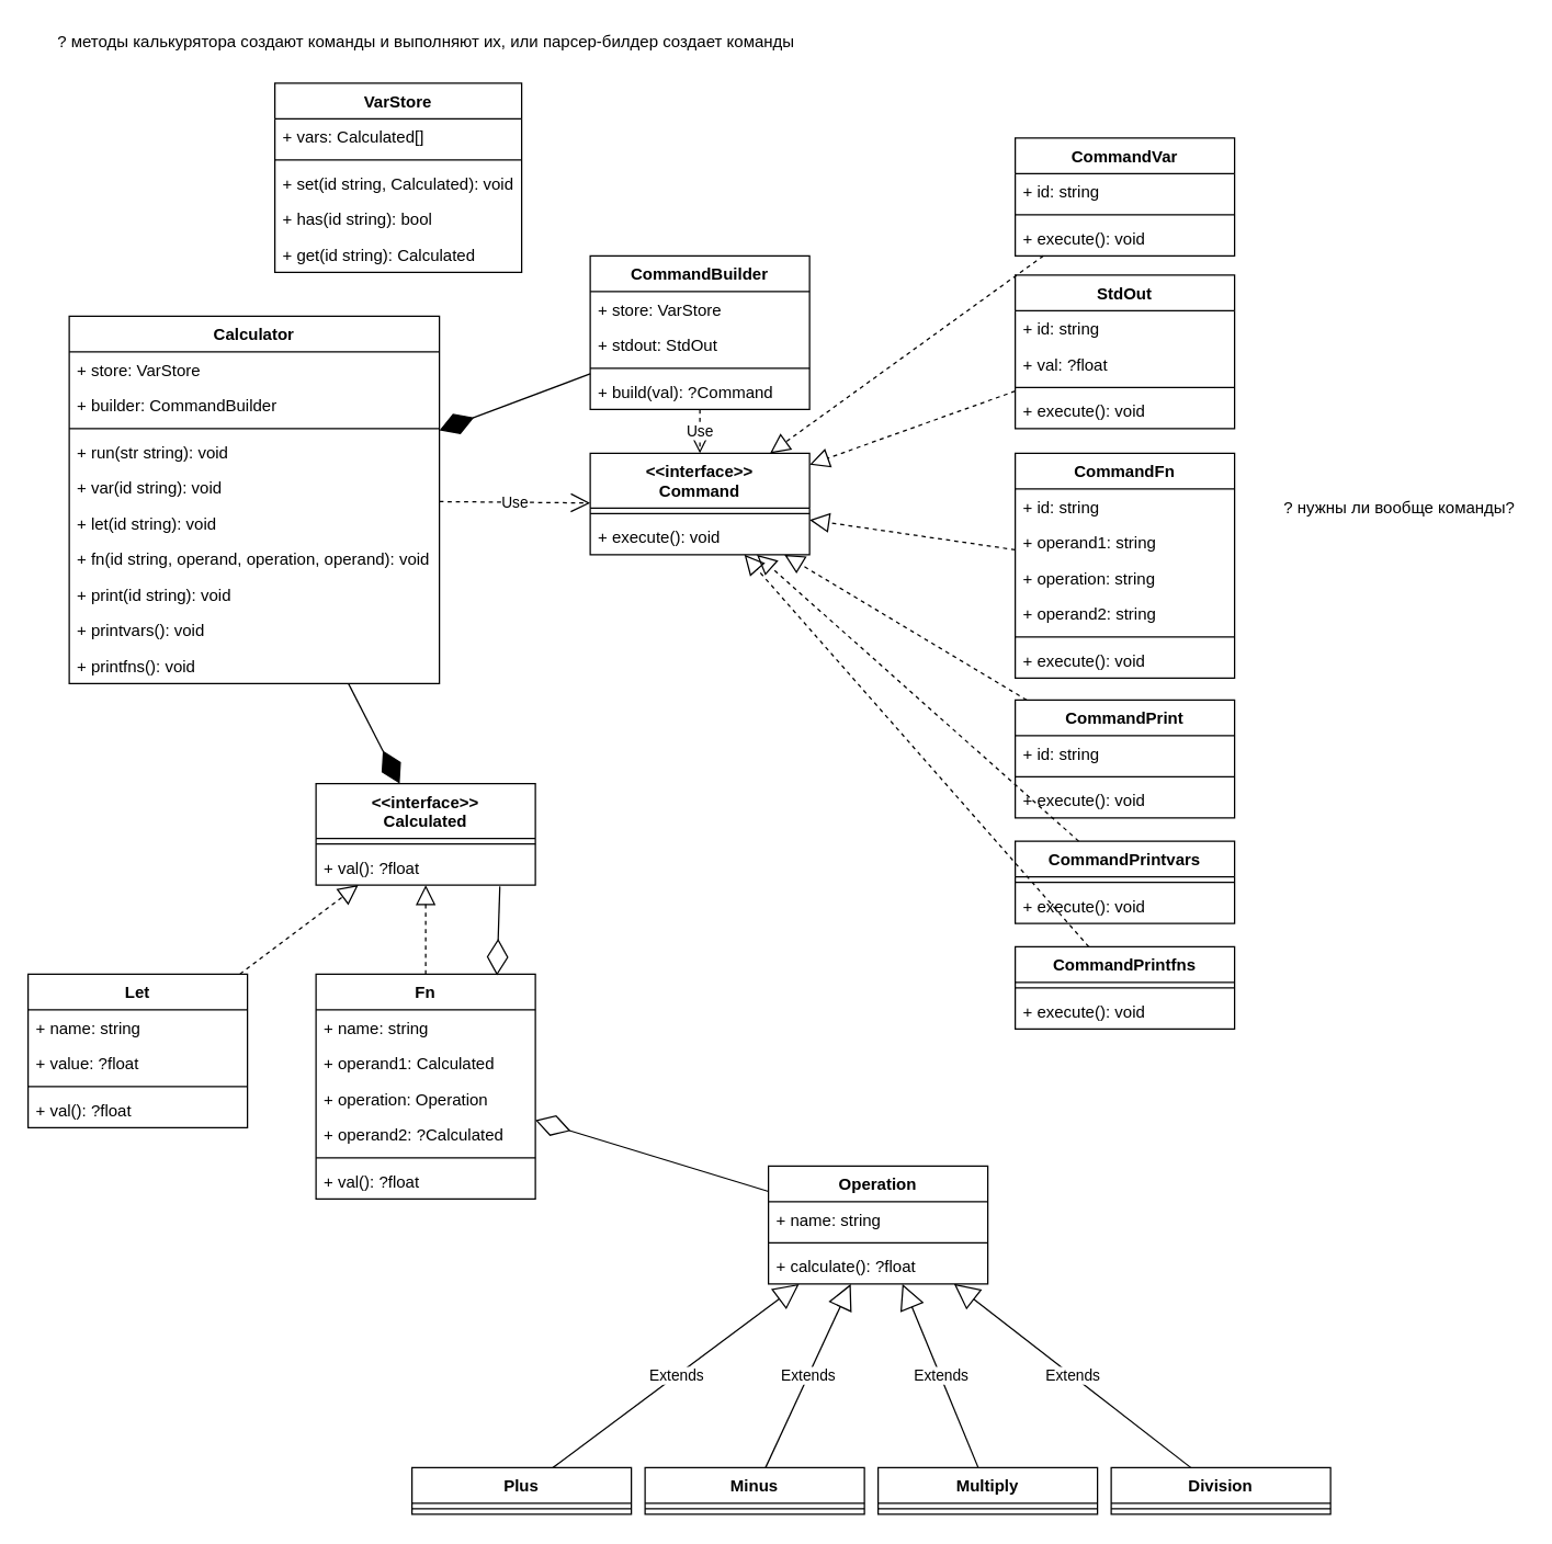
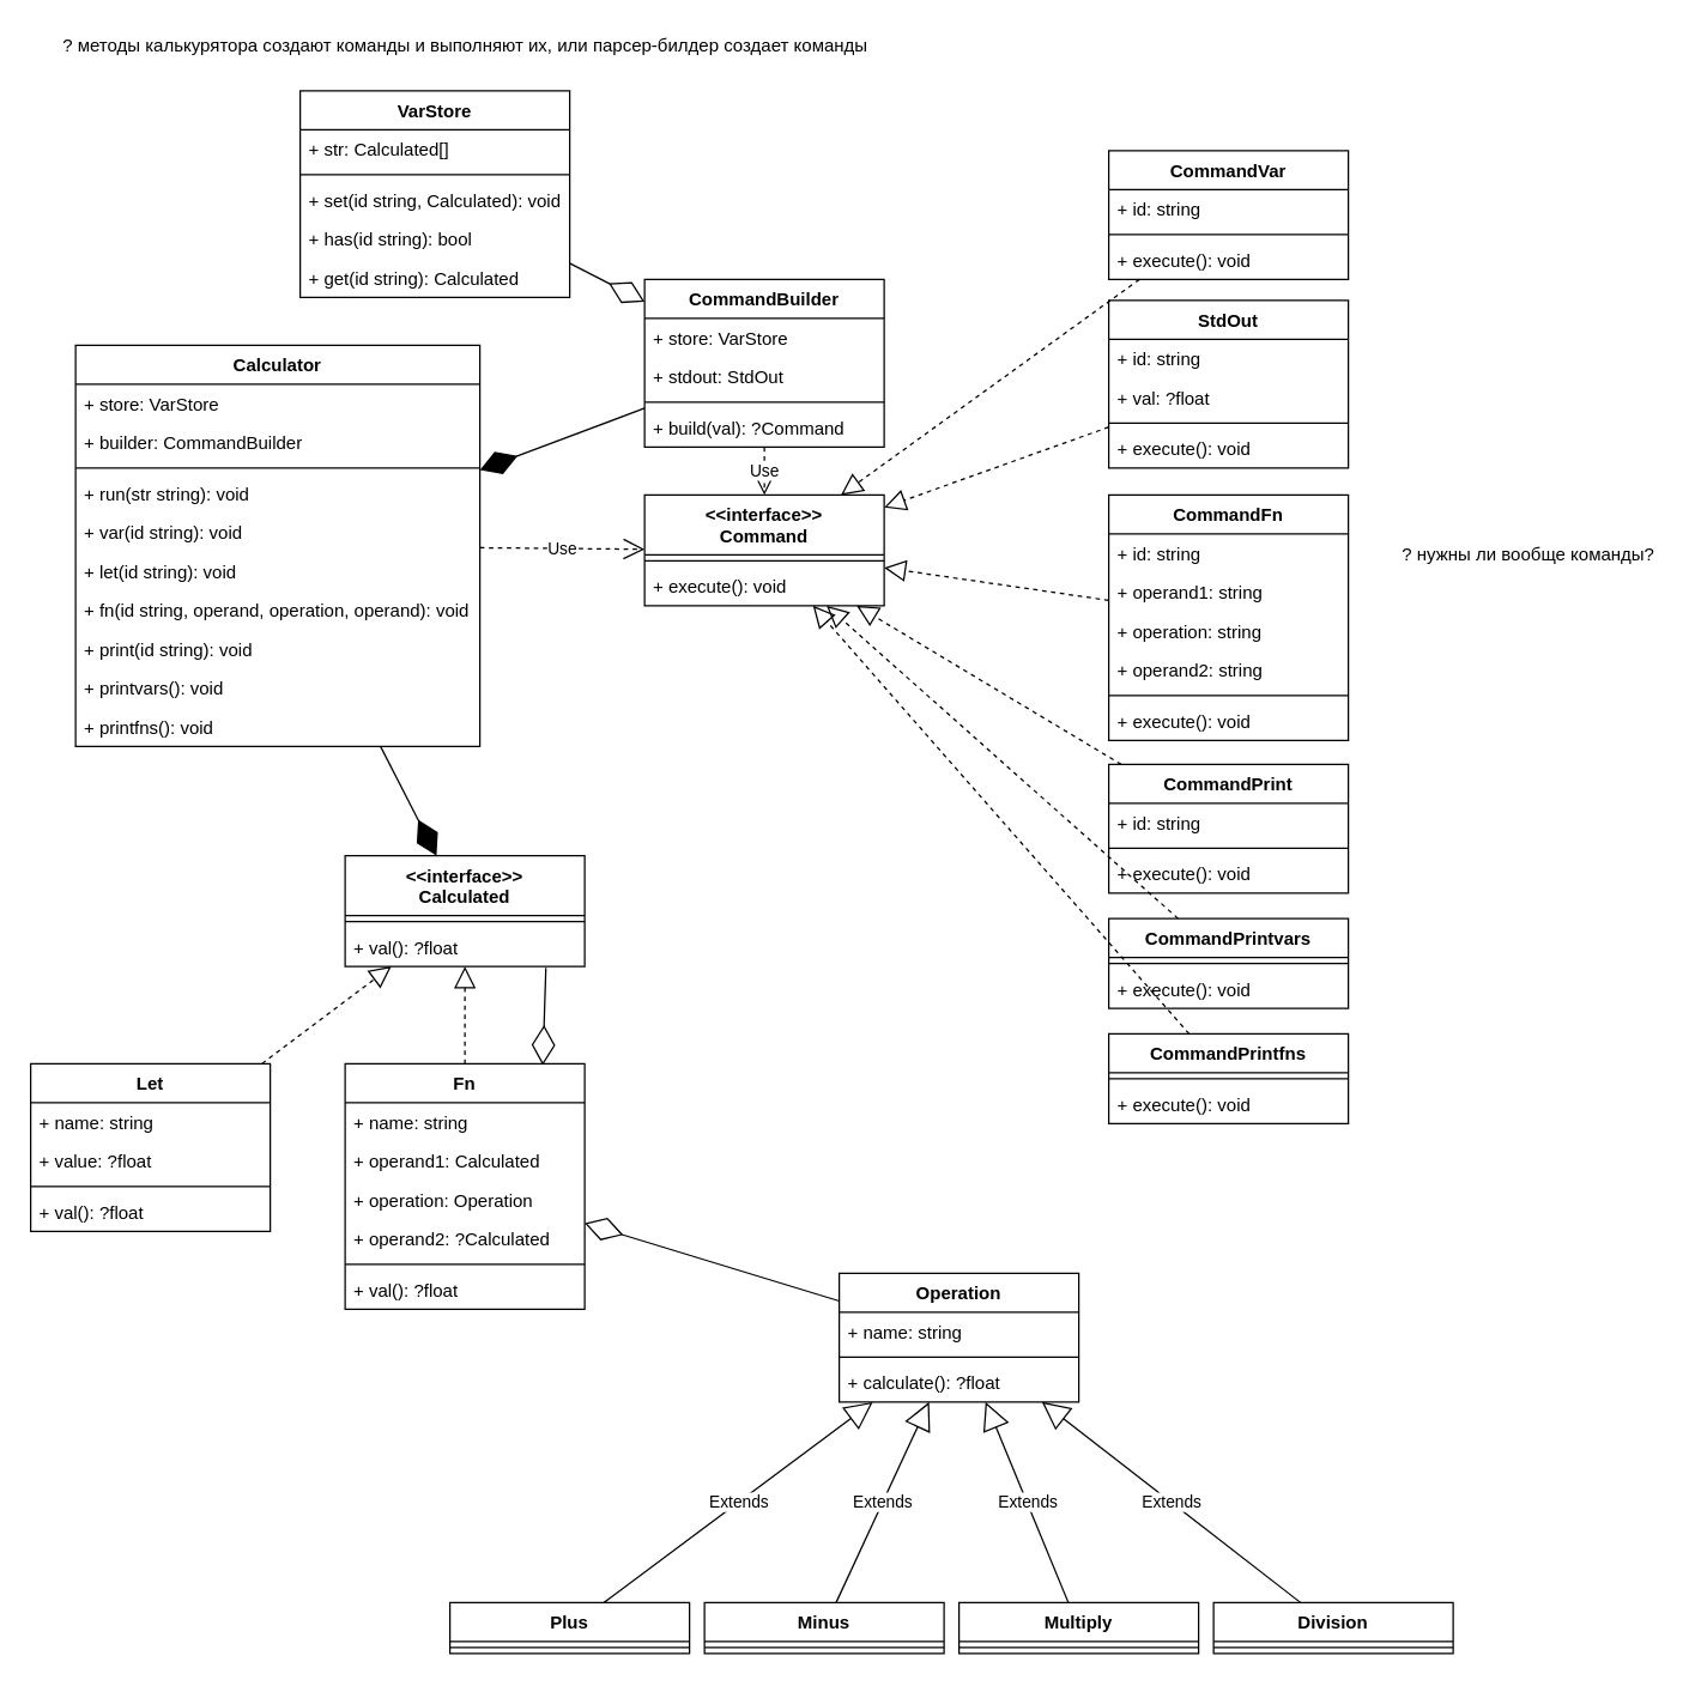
- <mxCell id="92" value="+ vars: Calculated[]" style="text;strokeColor=none;fillColor=none;align=left;verticalAlign=top;spacingLeft=4;spacingRight=4;overflow=hidden;rotatable=0;points=[[0,0.5],[1,0.5]];portConstraint=eastwest;" vertex="1" parent="91"><mxGeometry y="26" width="180" height="26" as="geometry" /></mxCell>
+ <mxCell id="92" value="+ str: Calculated[]" style="text;strokeColor=none;fillColor=none;align=left;verticalAlign=top;spacingLeft=4;spacingRight=4;overflow=hidden;rotatable=0;points=[[0,0.5],[1,0.5]];portConstraint=eastwest;" vertex="1" parent="91"><mxGeometry y="26" width="180" height="26" as="geometry" /></mxCell>
+ <mxCell id="97" value="" style="endArrow=diamondThin;endFill=0;endSize=24;html=1;rounded=0;" edge="1" parent="1" source="91" target="85"><mxGeometry width="160" relative="1" as="geometry"><mxPoint x="380" y="451.818" as="sourcePoint" /><mxPoint x="330" y="427.273" as="targetPoint" /></mxGeometry></mxCell>
